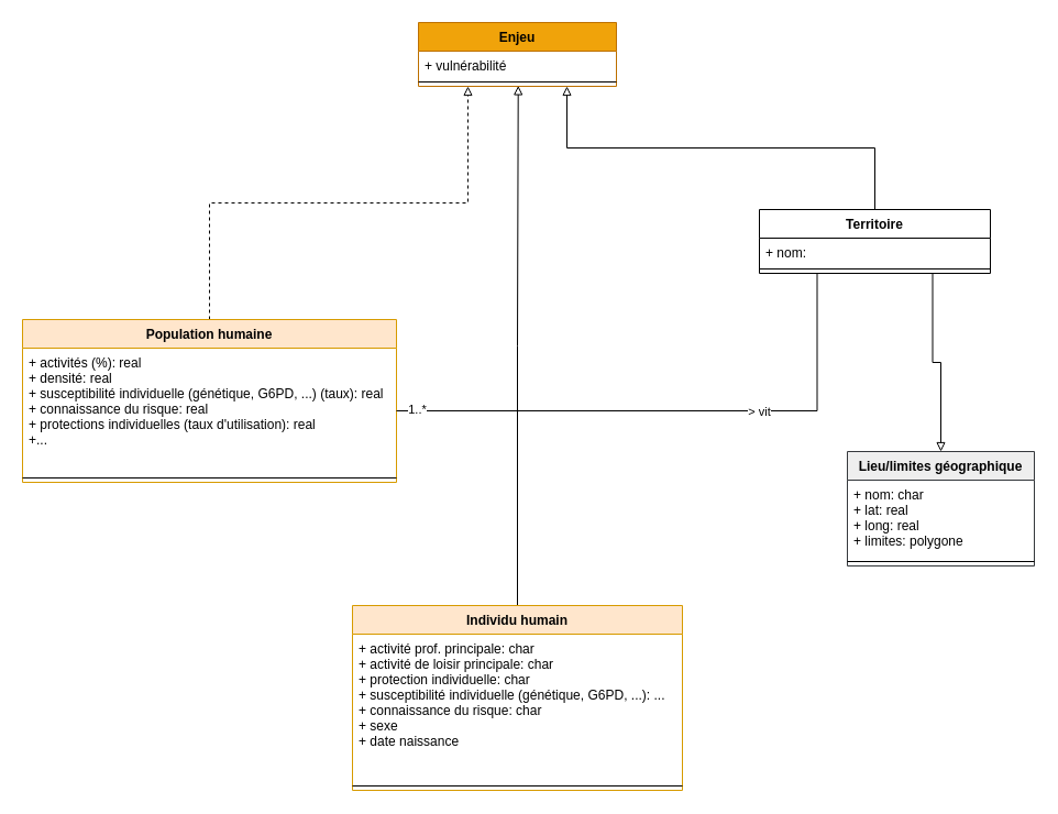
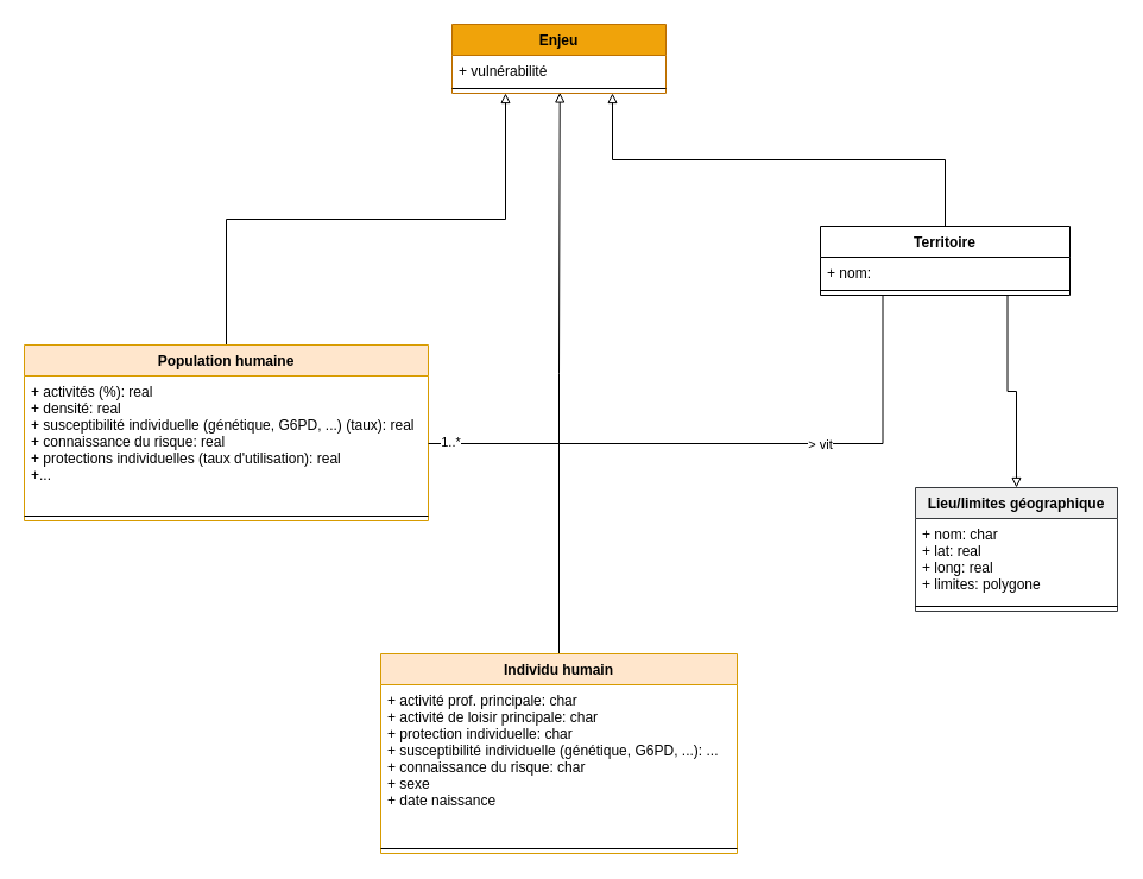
- <mxCell id="6" style="edgeStyle=orthogonalEdgeStyle;rounded=0;orthogonalLoop=1;jettySize=auto;html=1;exitX=0.5;exitY=0;exitDx=0;exitDy=0;entryX=0.25;entryY=1;entryDx=0;entryDy=0;endArrow=block;endFill=0;dashed=1;" edge="1" parent="1" source="7" target="10"><mxGeometry relative="1" as="geometry" /></mxCell>
+ <mxCell id="6" style="edgeStyle=orthogonalEdgeStyle;rounded=0;orthogonalLoop=1;jettySize=auto;html=1;exitX=0.5;exitY=0;exitDx=0;exitDy=0;entryX=0.25;entryY=1;entryDx=0;entryDy=0;endArrow=block;endFill=0;" edge="1" parent="1" source="7" target="10"><mxGeometry relative="1" as="geometry" /></mxCell>
